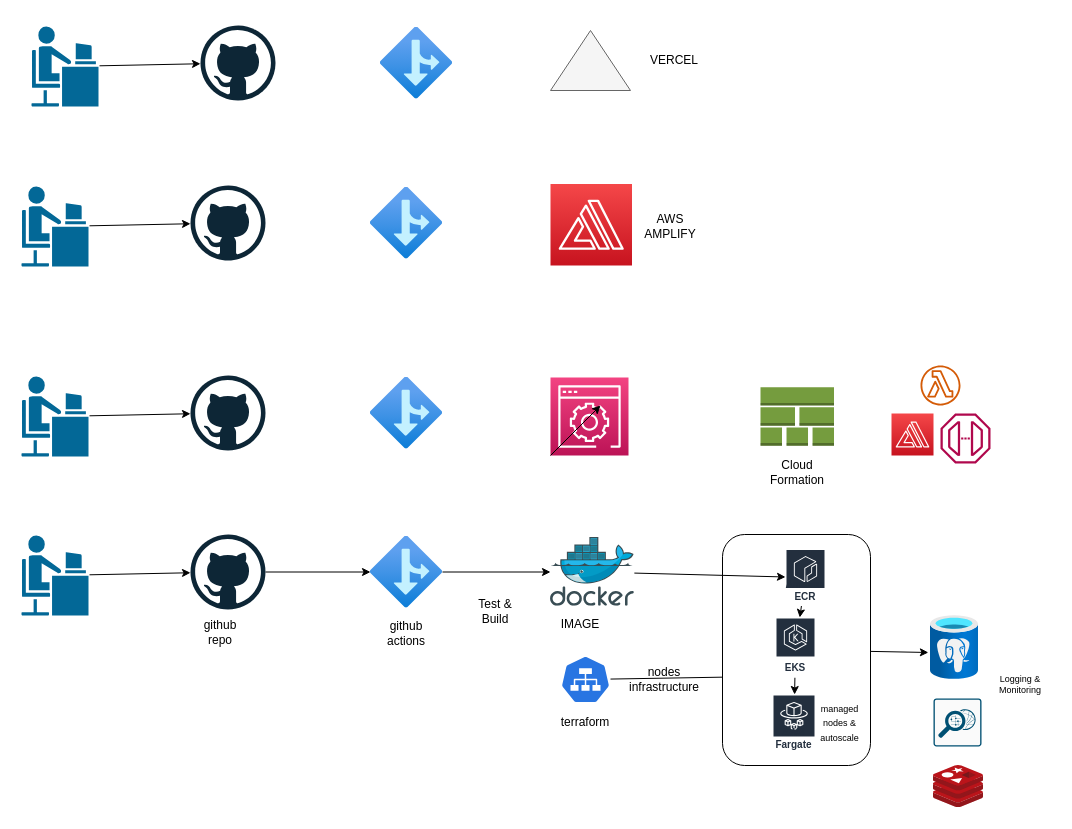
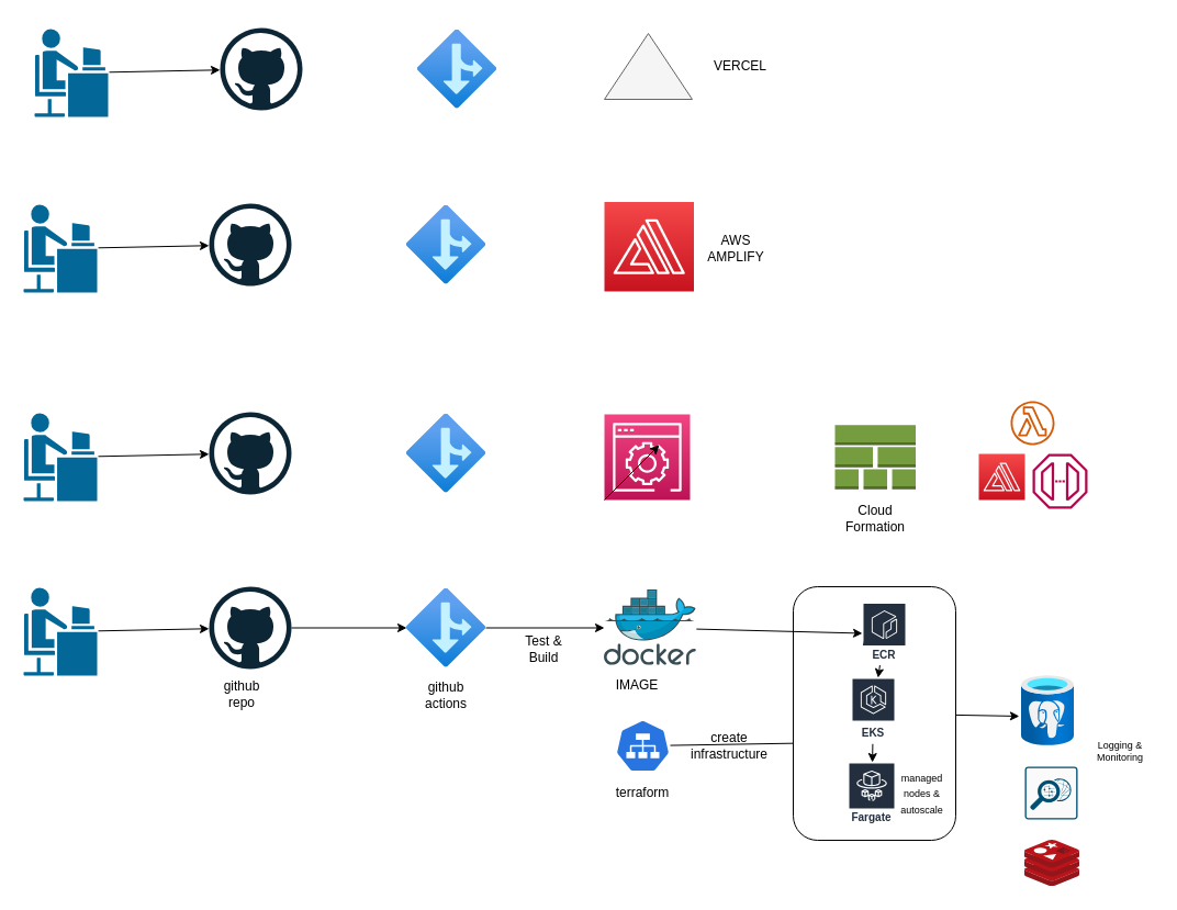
- <mxCell id="10" value="Test &amp;amp; Build" style="text;html=1;strokeColor=none;fillColor=none;align=center;verticalAlign=middle;whiteSpace=wrap;rounded=0;" vertex="1" parent="2"><mxGeometry x="445" y="61.87" width="60" height="30" as="geometry" /></mxCell>
+ <mxCell id="10" value="Test &amp;amp; Build" style="text;html=1;strokeColor=none;fillColor=none;align=center;verticalAlign=middle;whiteSpace=wrap;rounded=0;" vertex="1" parent="2"><mxGeometry x="445" y="41.87" width="60" height="30" as="geometry" /></mxCell>
- <mxCell id="48" value="nodes infrastructure" style="text;html=1;strokeColor=none;fillColor=none;align=center;verticalAlign=middle;whiteSpace=wrap;rounded=0;" vertex="1" parent="1"><mxGeometry x="633.85" y="664" width="60" height="30" as="geometry" /></mxCell>
+ <mxCell id="48" value="create infrastructure" style="text;html=1;strokeColor=none;fillColor=none;align=center;verticalAlign=middle;whiteSpace=wrap;rounded=0;" vertex="1" parent="1"><mxGeometry x="633.85" y="664" width="60" height="30" as="geometry" /></mxCell>
